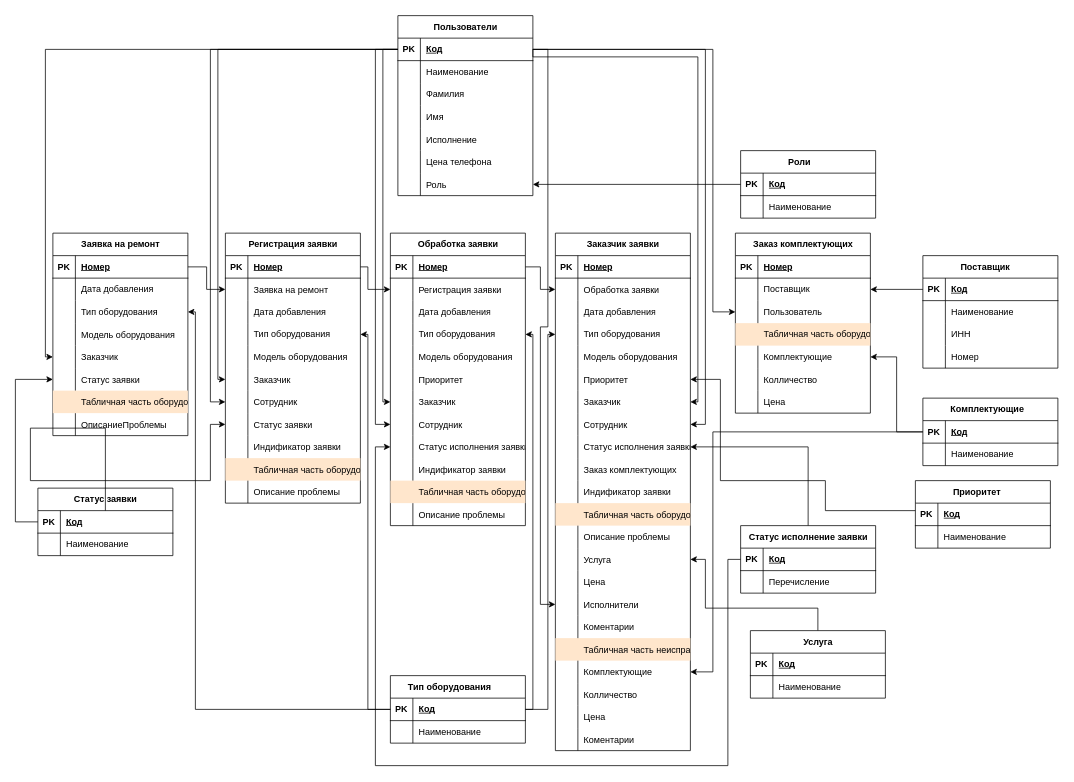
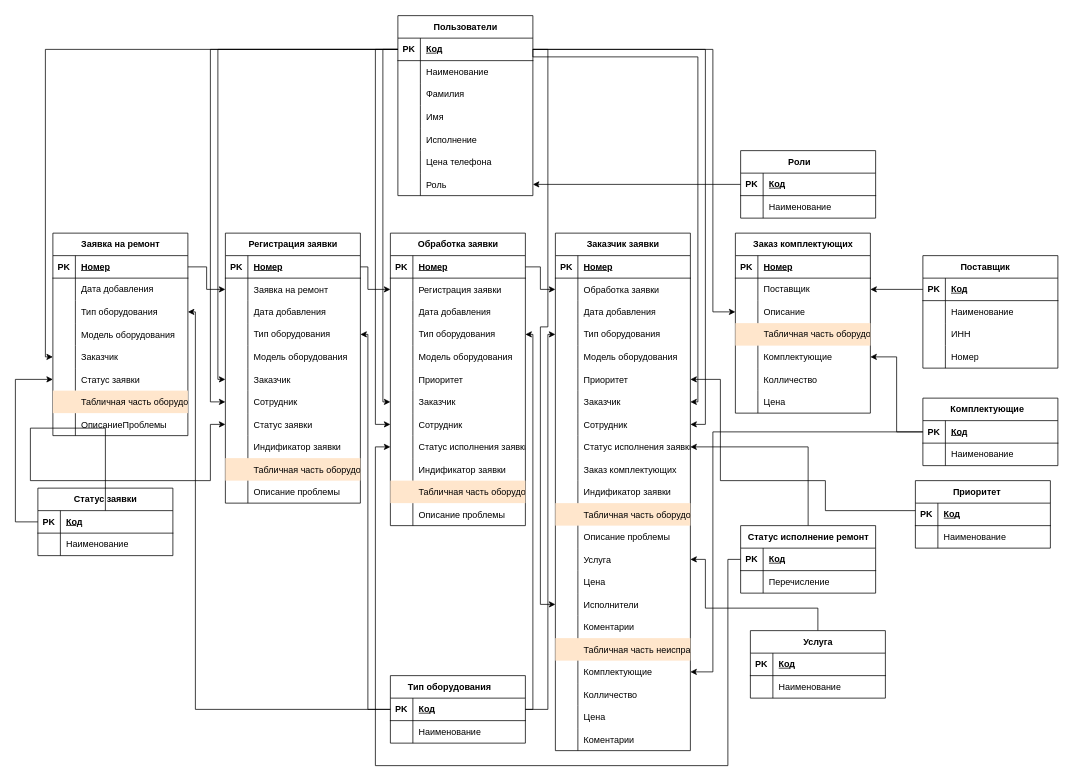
- <mxCell id="203" value="Пользователь" style="shape=partialRectangle;connectable=0;fillColor=none;top=0;left=0;bottom=0;right=0;align=left;spacingLeft=6;overflow=hidden;whiteSpace=wrap;html=1;" vertex="1" parent="201"><mxGeometry x="30" width="150" height="30" as="geometry"><mxRectangle width="150" height="30" as="alternateBounds" /></mxGeometry></mxCell>
+ <mxCell id="203" value="Описание" style="shape=partialRectangle;connectable=0;fillColor=none;top=0;left=0;bottom=0;right=0;align=left;spacingLeft=6;overflow=hidden;whiteSpace=wrap;html=1;" vertex="1" parent="201"><mxGeometry x="30" width="150" height="30" as="geometry"><mxRectangle width="150" height="30" as="alternateBounds" /></mxGeometry></mxCell>
- <mxCell id="218" value="Статус исполнение заявки" style="shape=table;startSize=30;container=1;collapsible=1;childLayout=tableLayout;fixedRows=1;rowLines=0;fontStyle=1;align=center;resizeLast=1;html=1;" vertex="1" parent="1"><mxGeometry x="987" y="700" width="180" height="90" as="geometry" /></mxCell>
+ <mxCell id="218" value="Статус исполнение ремонт" style="shape=table;startSize=30;container=1;collapsible=1;childLayout=tableLayout;fixedRows=1;rowLines=0;fontStyle=1;align=center;resizeLast=1;html=1;" vertex="1" parent="1"><mxGeometry x="987" y="700" width="180" height="90" as="geometry" /></mxCell>
